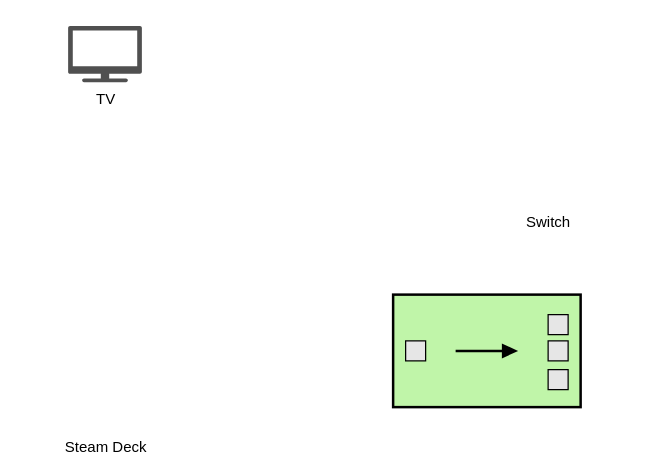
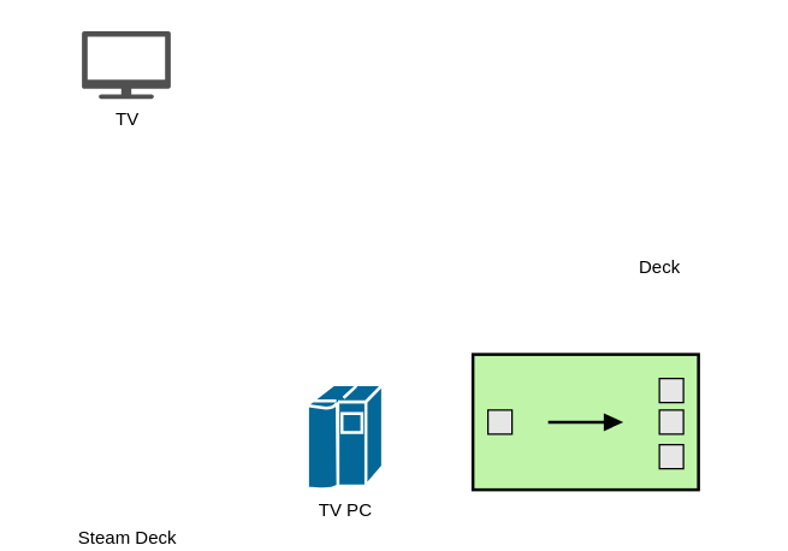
- <mxCell id="3" value="Switch" style="shape=image;html=1;verticalAlign=top;verticalLabelPosition=bottom;labelBackgroundColor=#ffffff;imageAspect=0;aspect=fixed;image=https://cdn0.iconfinder.com/data/icons/super-batman/24/3151575_-_game_logo_nintendo_switch_video-128.png" vertex="1" parent="1"><mxGeometry x="374" y="35" width="128" height="128" as="geometry" /></mxCell>
+ <mxCell id="3" value="Deck" style="shape=image;html=1;verticalAlign=top;verticalLabelPosition=bottom;labelBackgroundColor=#ffffff;imageAspect=0;aspect=fixed;image=https://cdn0.iconfinder.com/data/icons/super-batman/24/3151575_-_game_logo_nintendo_switch_video-128.png" vertex="1" parent="1"><mxGeometry x="374" y="35" width="128" height="128" as="geometry" /></mxCell>
+ <mxCell id="5" value="TV PC" style="shape=mxgraph.cisco.computers_and_peripherals.ibm_mainframe;html=1;pointerEvents=1;dashed=0;fillColor=#036897;strokeColor=#ffffff;strokeWidth=2;verticalLabelPosition=bottom;verticalAlign=top;align=center;outlineConnect=0;" vertex="1" parent="1"><mxGeometry x="204" y="255" width="50" height="70" as="geometry" /></mxCell>
